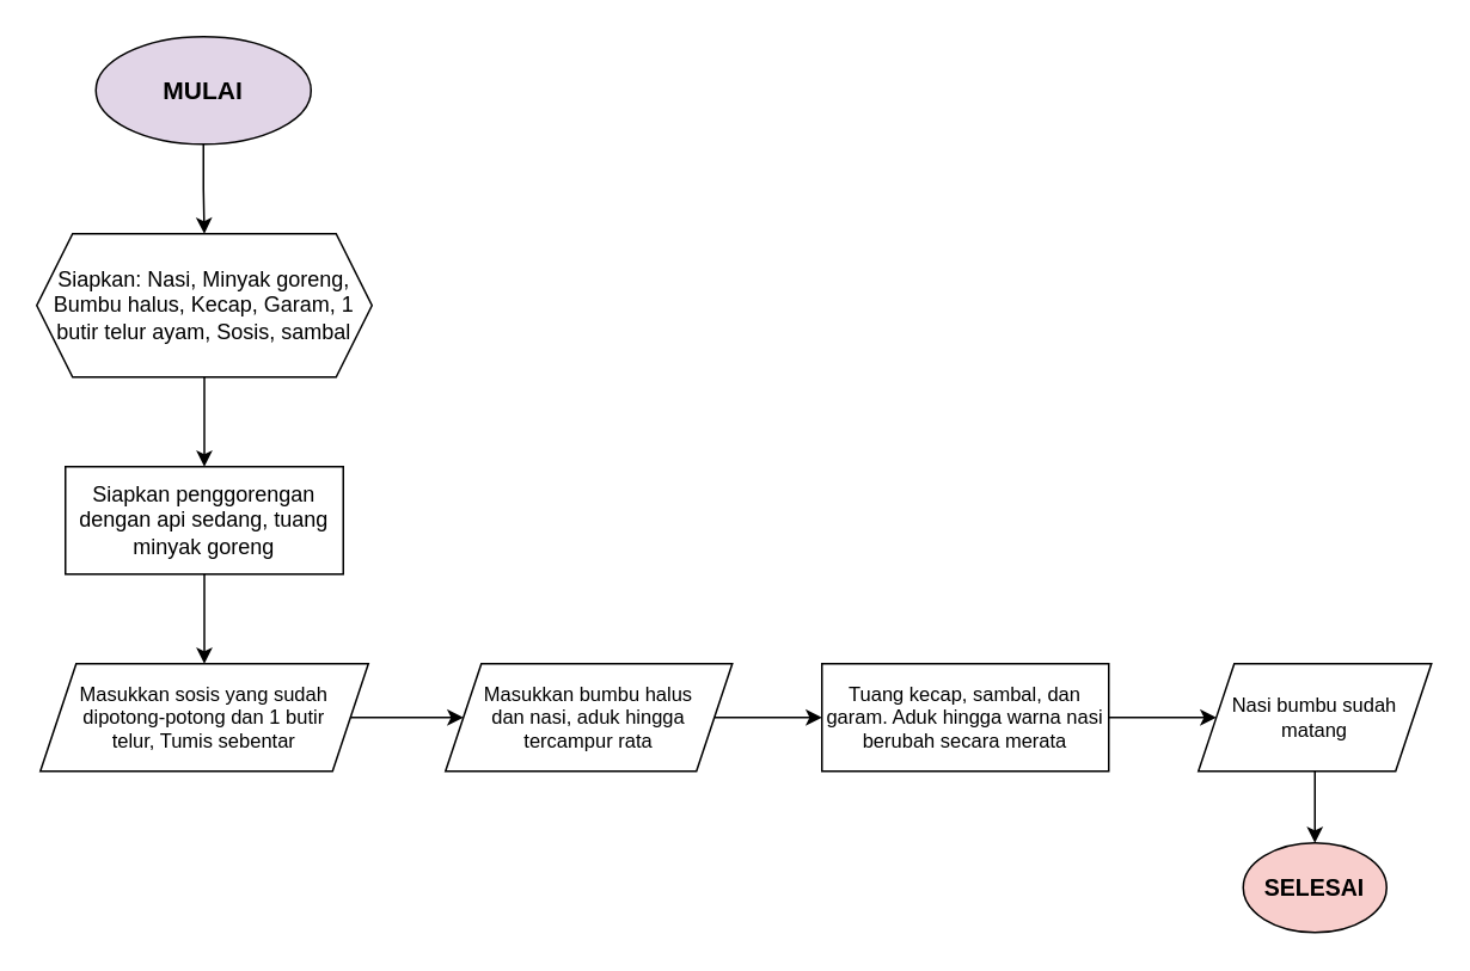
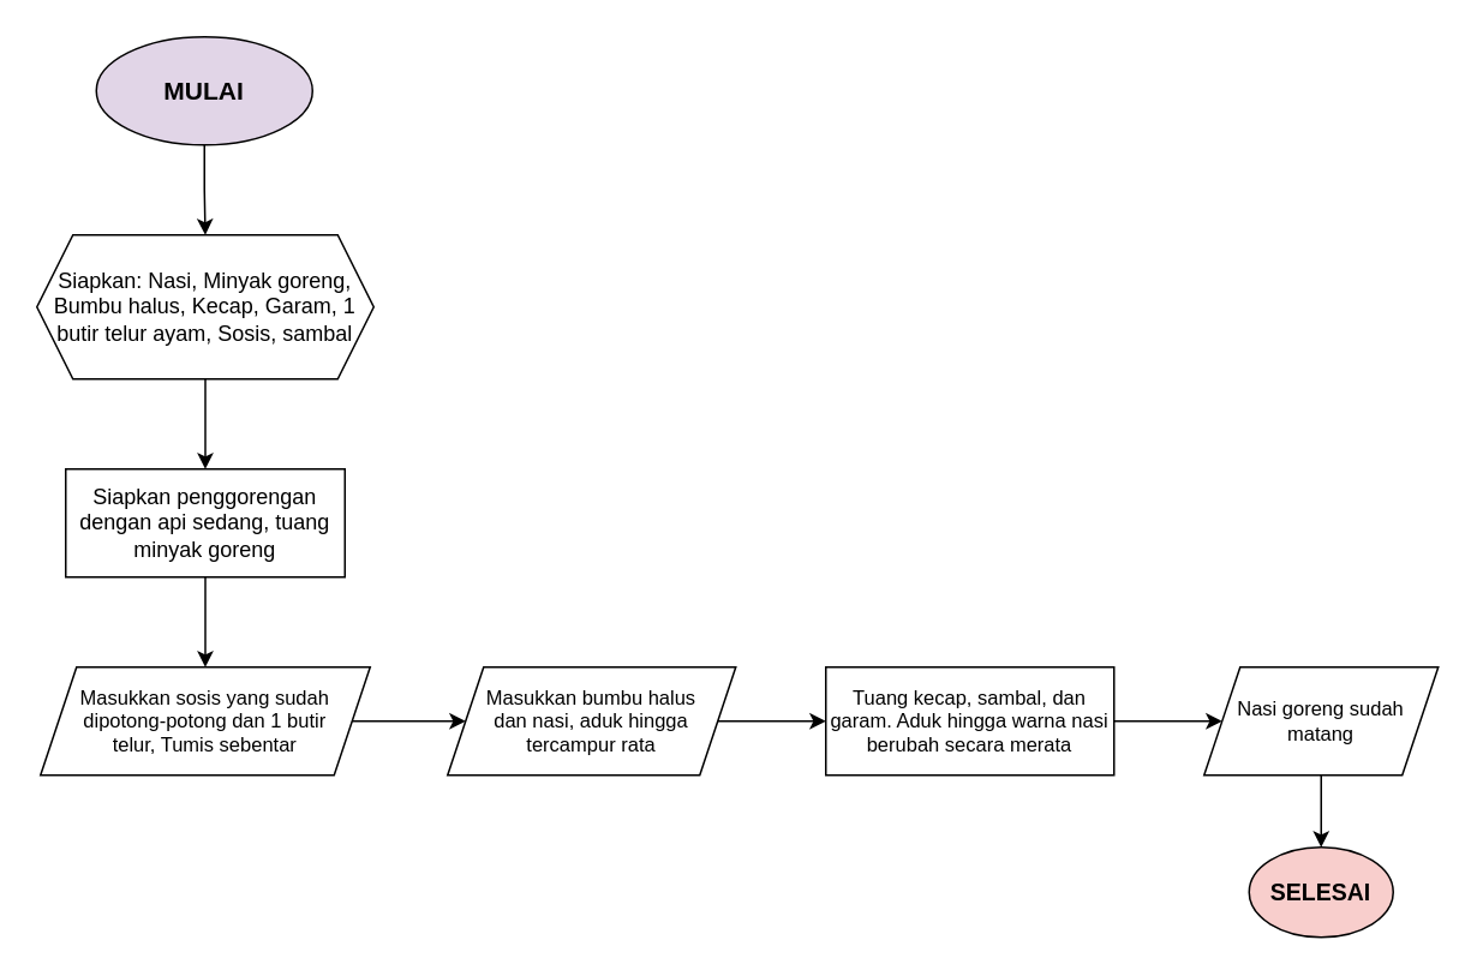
- <mxCell id="15" value="Nasi bumbu sudah matang" style="shape=parallelogram;perimeter=parallelogramPerimeter;whiteSpace=wrap;html=1;fixedSize=1;fontSize=11;" vertex="1" parent="1"><mxGeometry x="668" y="370" width="130" height="60" as="geometry" /></mxCell>
+ <mxCell id="15" value="Nasi goreng sudah matang" style="shape=parallelogram;perimeter=parallelogramPerimeter;whiteSpace=wrap;html=1;fixedSize=1;fontSize=11;" vertex="1" parent="1"><mxGeometry x="668" y="370" width="130" height="60" as="geometry" /></mxCell>
